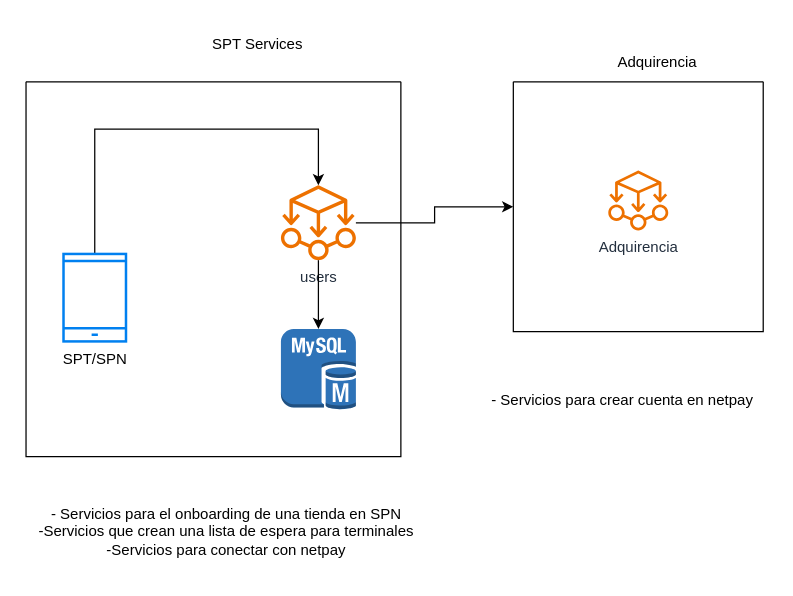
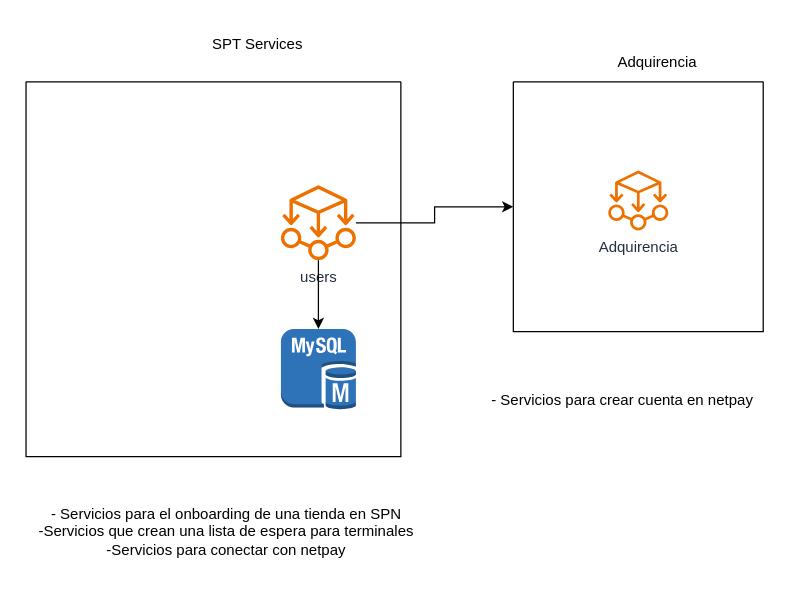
- <mxCell id="3" style="edgeStyle=orthogonalEdgeStyle;rounded=0;orthogonalLoop=1;jettySize=auto;html=1;" edge="1" parent="2" source="4" target="5"><mxGeometry relative="1" as="geometry"><Array as="points"><mxPoint x="55" y="37.75" /><mxPoint x="234" y="37.75" /></Array></mxGeometry></mxCell>
- <mxCell id="4" value="SPT/SPN" style="html=1;verticalLabelPosition=bottom;align=center;labelBackgroundColor=#ffffff;verticalAlign=top;strokeWidth=2;strokeColor=#0080F0;shadow=0;dashed=0;shape=mxgraph.ios7.icons.smartphone;" vertex="1" parent="2"><mxGeometry x="30" y="137.75" width="50" height="70" as="geometry" /></mxCell>
